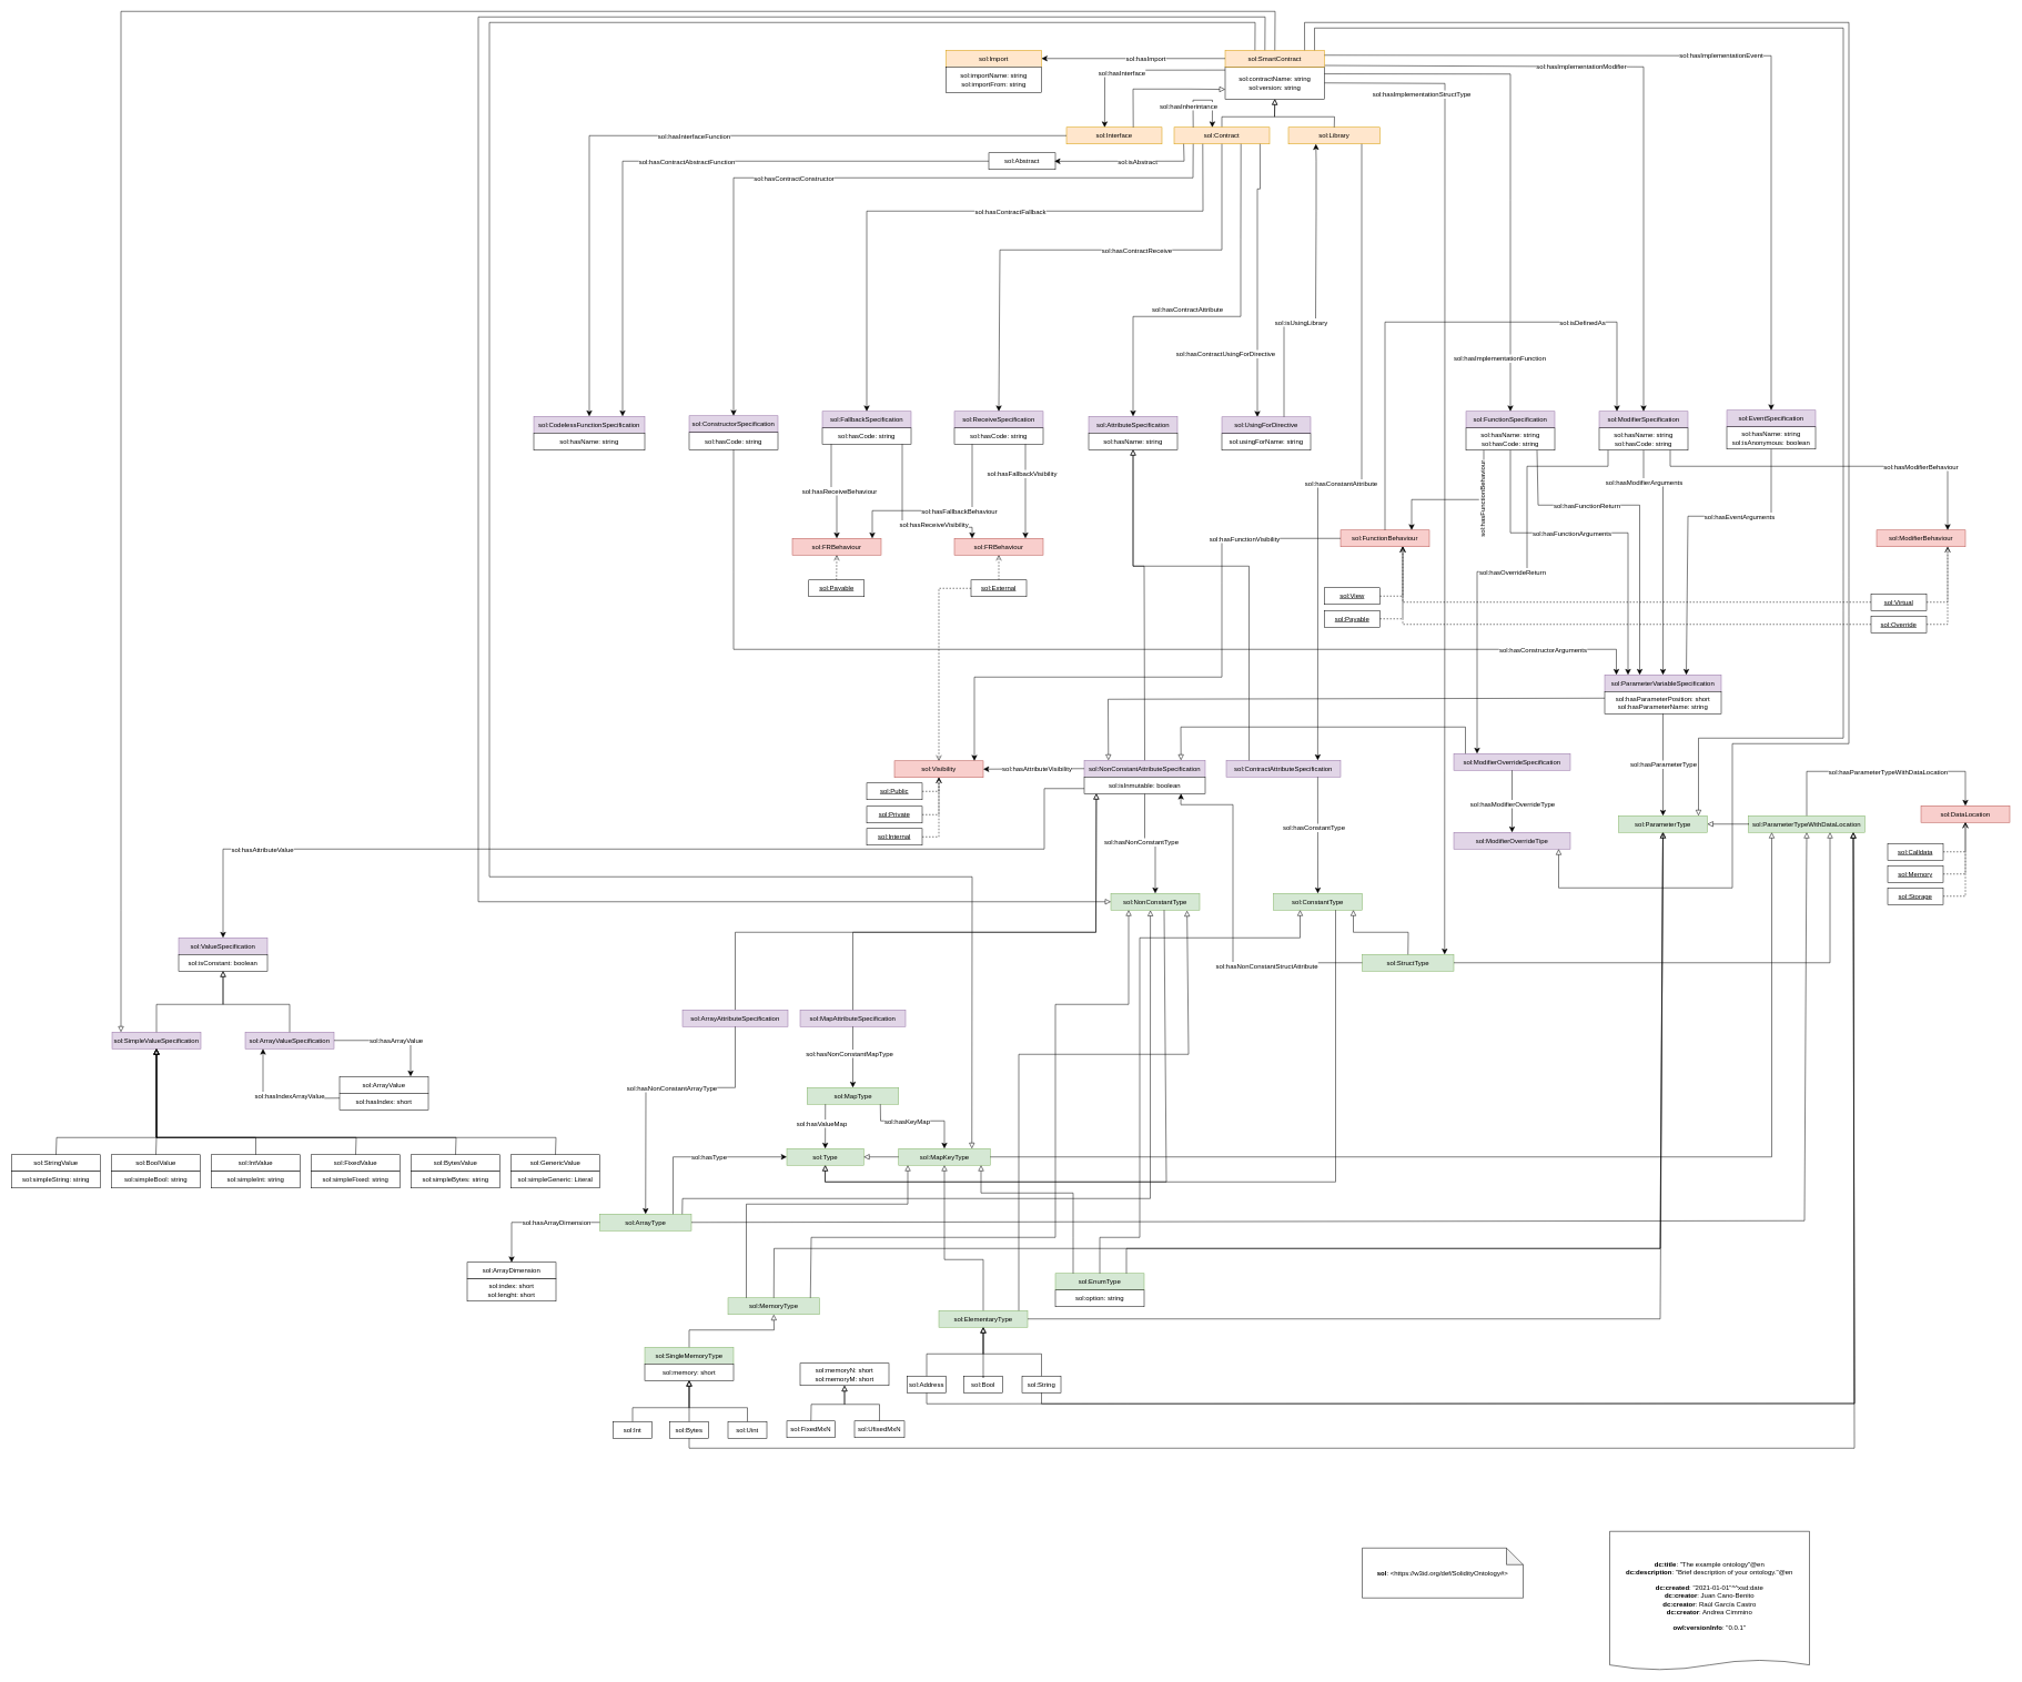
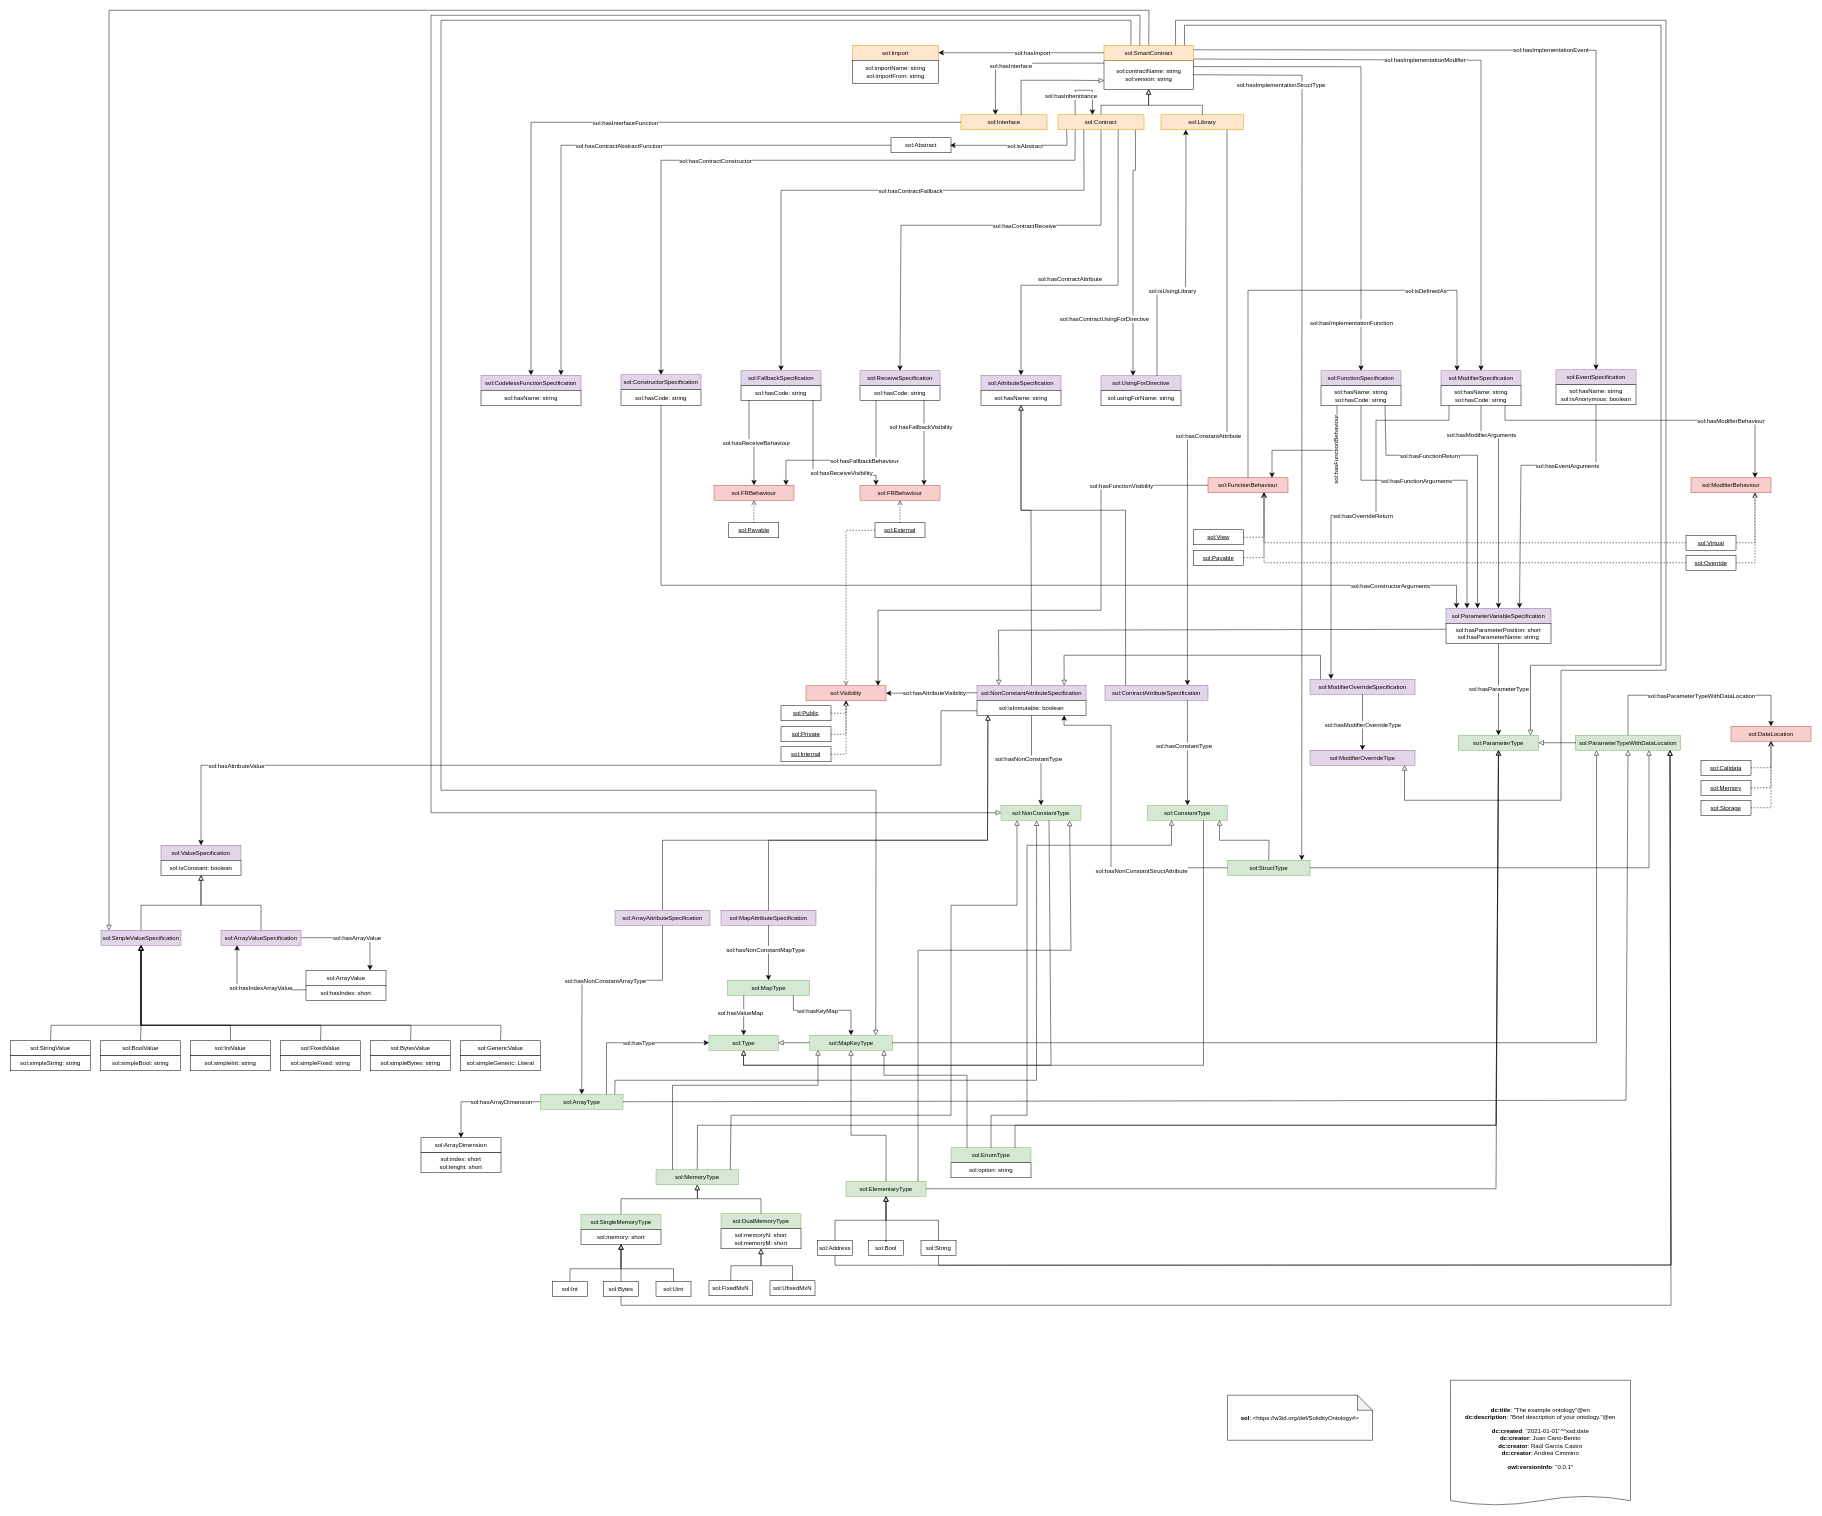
+ <mxCell id="137" value="" style="endArrow=block;html=1;fontColor=#000099;endFill=0;endSize=8;arcSize=0;rounded=0;exitX=0.5;exitY=0;exitDx=0;exitDy=0;entryX=0.5;entryY=1;entryDx=0;entryDy=0;" parent="1" source="115" target="120" edge="1"><mxGeometry width="50" height="50" relative="1" as="geometry"><mxPoint x="1251" y="2460" as="sourcePoint" /><mxPoint x="1404" y="2327" as="targetPoint" /><Array as="points"><mxPoint x="1521" y="2397" /><mxPoint x="1394" y="2397" /></Array></mxGeometry></mxCell>
+ <mxCell id="115" value="sol:DualMemoryType" style="rounded=0;whiteSpace=wrap;html=1;snapToPoint=1;points=[[0.1,0],[0.2,0],[0.3,0],[0.4,0],[0.5,0],[0.6,0],[0.7,0],[0.8,0],[0.9,0],[0,0.1],[0,0.3],[0,0.5],[0,0.7],[0,0.9],[0.1,1],[0.2,1],[0.3,1],[0.4,1],[0.5,1],[0.6,1],[0.7,1],[0.8,1],[0.9,1],[1,0.1],[1,0.3],[1,0.5],[1,0.7],[1,0.9]];fillColor=#d5e8d4;strokeColor=#82b366;" parent="1" vertex="1"><mxGeometry x="1441" y="2427" width="160" height="30" as="geometry" /></mxCell>
